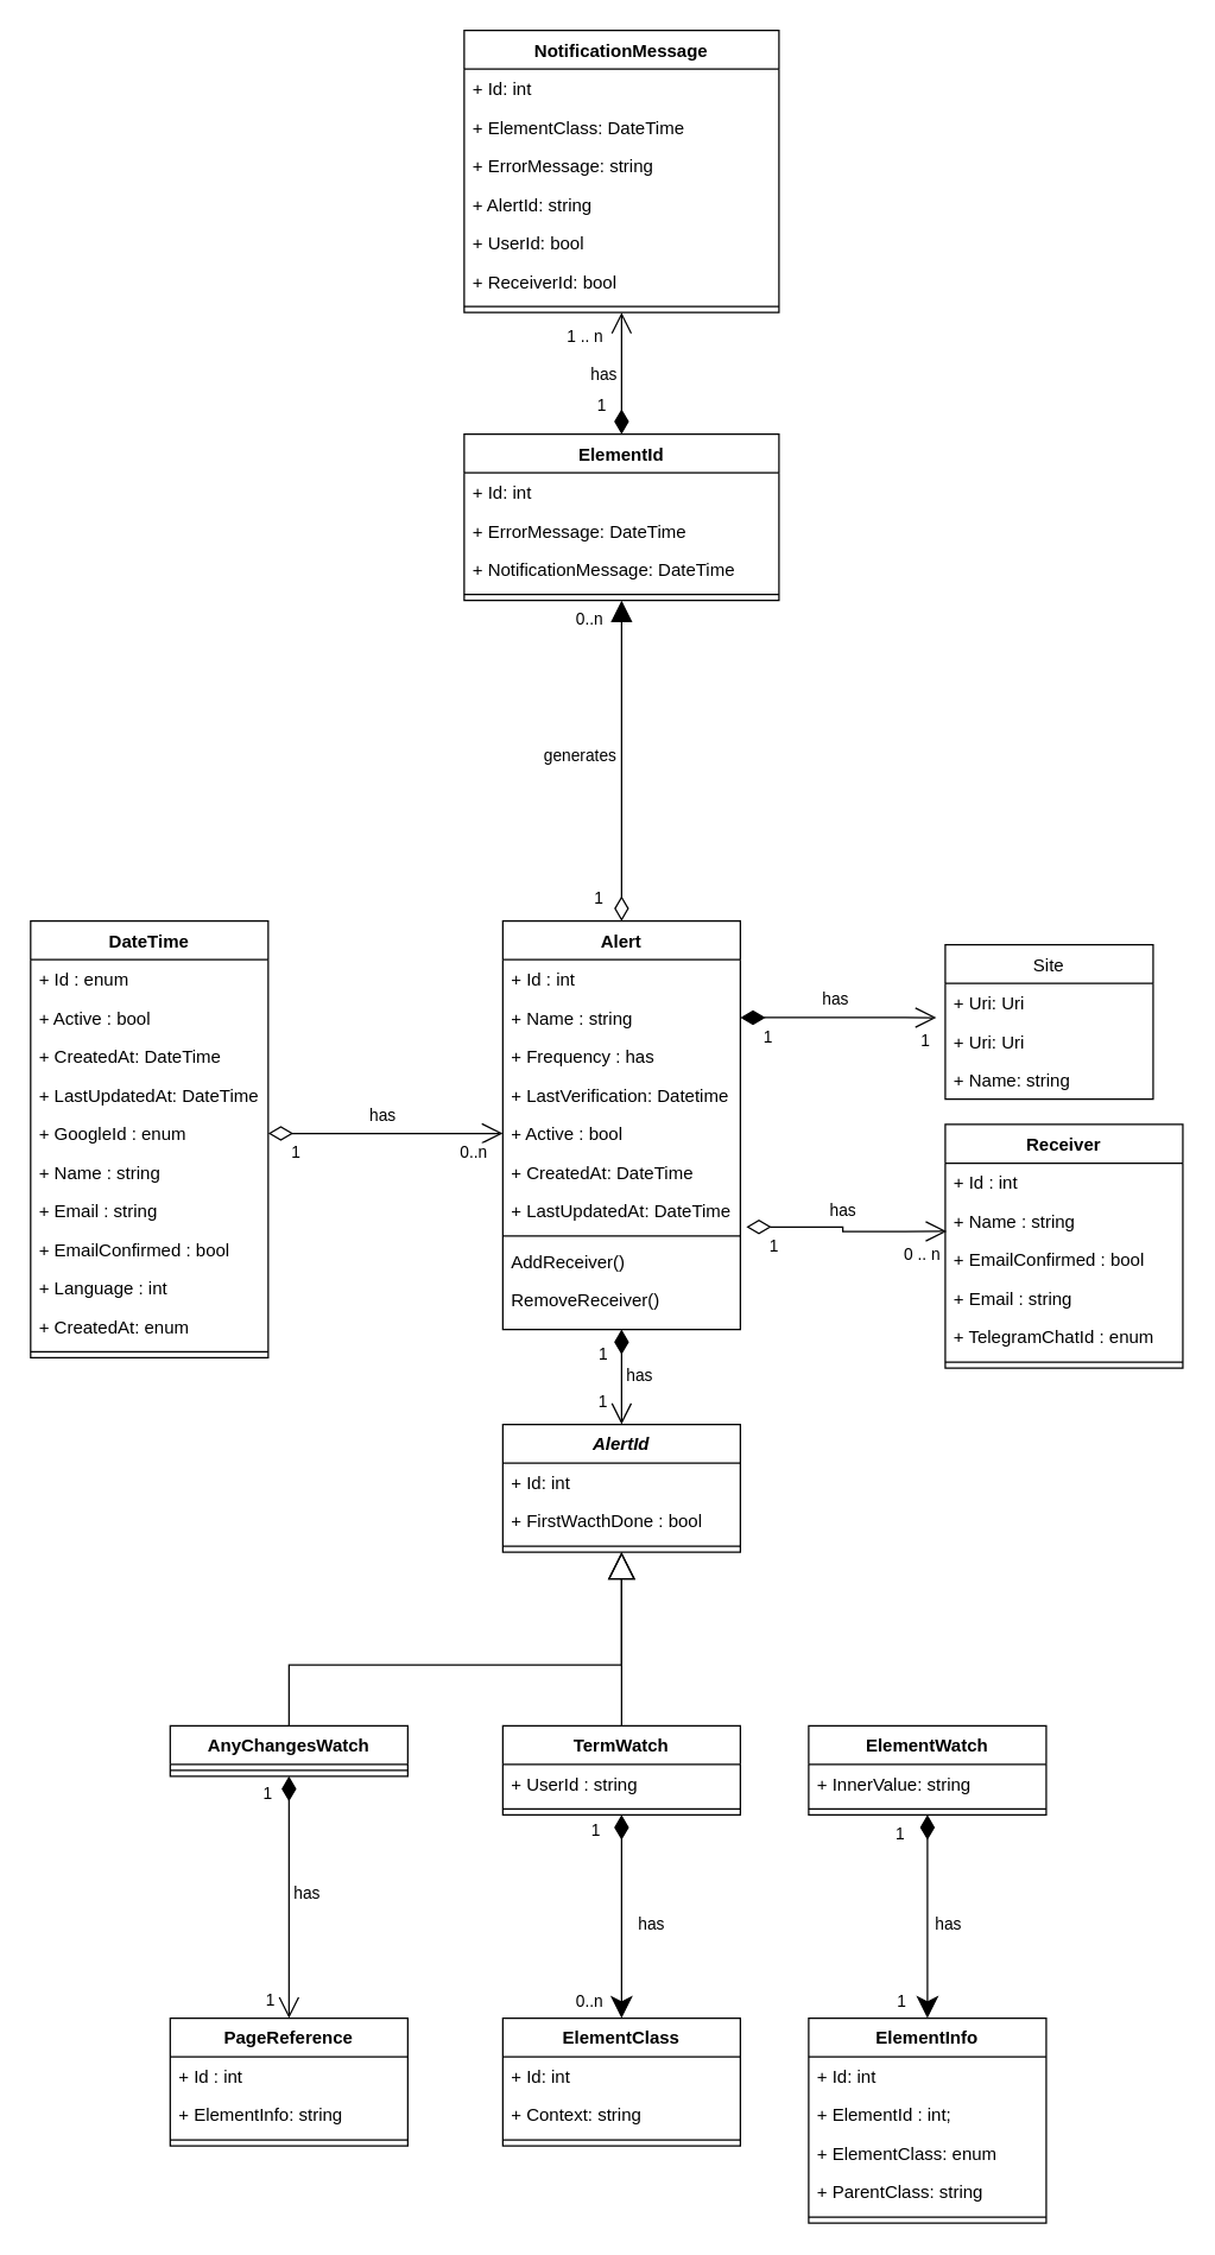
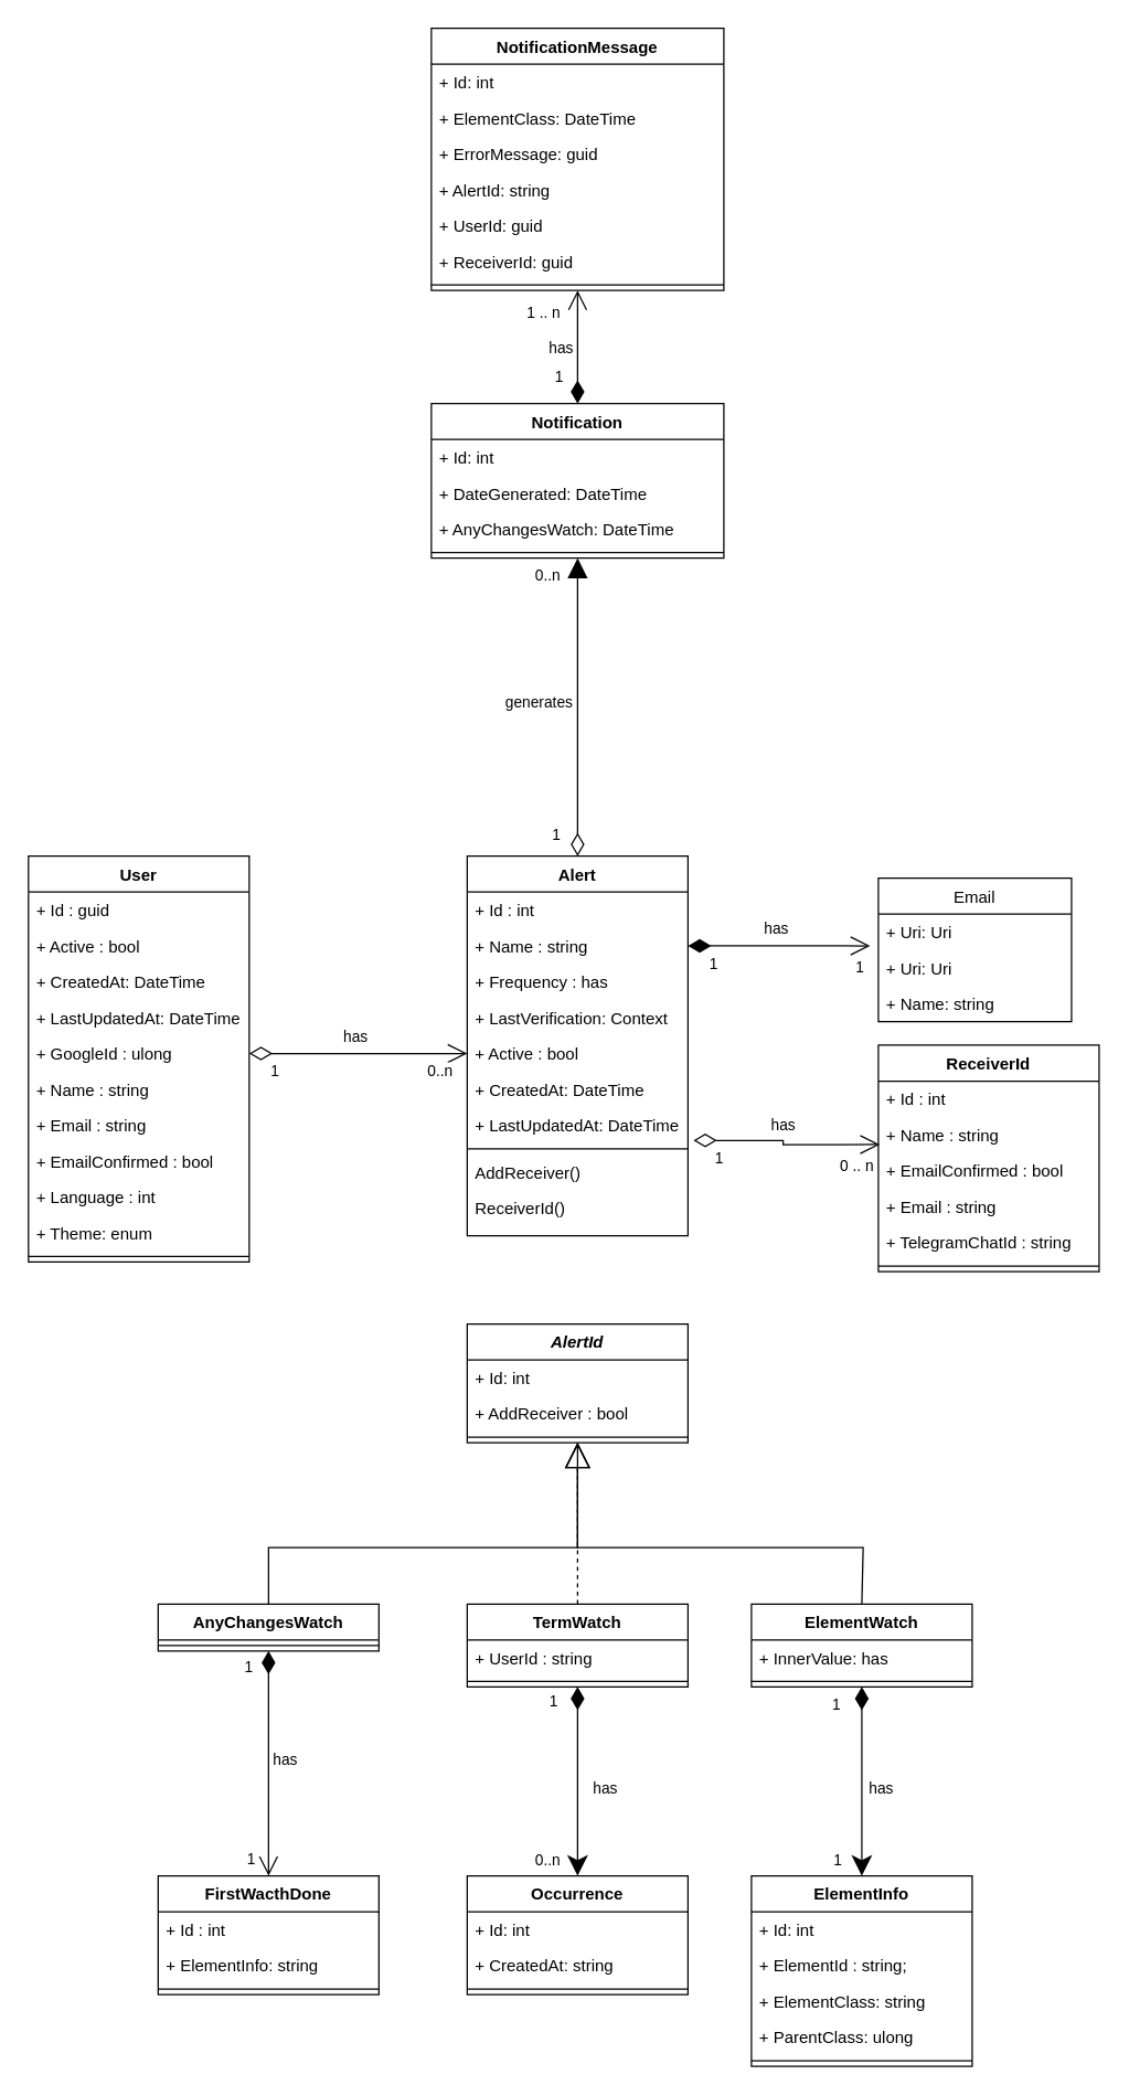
- <mxCell id="92" value="+ ErrorMessage: string" style="text;strokeColor=none;fillColor=none;align=left;verticalAlign=top;spacingLeft=4;spacingRight=4;overflow=hidden;rotatable=0;points=[[0,0.5],[1,0.5]];portConstraint=eastwest;" vertex="1" parent="89"><mxGeometry y="78" width="212" height="26" as="geometry" /></mxCell>
+ <mxCell id="92" value="+ ErrorMessage: guid" style="text;strokeColor=none;fillColor=none;align=left;verticalAlign=top;spacingLeft=4;spacingRight=4;overflow=hidden;rotatable=0;points=[[0,0.5],[1,0.5]];portConstraint=eastwest;" vertex="1" parent="89"><mxGeometry y="78" width="212" height="26" as="geometry" /></mxCell>
- <mxCell id="94" value="+ UserId: bool" style="text;strokeColor=none;fillColor=none;align=left;verticalAlign=top;spacingLeft=4;spacingRight=4;overflow=hidden;rotatable=0;points=[[0,0.5],[1,0.5]];portConstraint=eastwest;" vertex="1" parent="89"><mxGeometry y="130" width="212" height="26" as="geometry" /></mxCell>
+ <mxCell id="94" value="+ UserId: guid" style="text;strokeColor=none;fillColor=none;align=left;verticalAlign=top;spacingLeft=4;spacingRight=4;overflow=hidden;rotatable=0;points=[[0,0.5],[1,0.5]];portConstraint=eastwest;" vertex="1" parent="89"><mxGeometry y="130" width="212" height="26" as="geometry" /></mxCell>
- <mxCell id="95" value="+ ReceiverId: bool" style="text;strokeColor=none;fillColor=none;align=left;verticalAlign=top;spacingLeft=4;spacingRight=4;overflow=hidden;rotatable=0;points=[[0,0.5],[1,0.5]];portConstraint=eastwest;" vertex="1" parent="89"><mxGeometry y="156" width="212" height="26" as="geometry" /></mxCell>
+ <mxCell id="95" value="+ ReceiverId: guid" style="text;strokeColor=none;fillColor=none;align=left;verticalAlign=top;spacingLeft=4;spacingRight=4;overflow=hidden;rotatable=0;points=[[0,0.5],[1,0.5]];portConstraint=eastwest;" vertex="1" parent="89"><mxGeometry y="156" width="212" height="26" as="geometry" /></mxCell>
- <mxCell id="65" value="ElementId" style="swimlane;fontStyle=1;align=center;verticalAlign=top;childLayout=stackLayout;horizontal=1;startSize=26;horizontalStack=0;resizeParent=1;resizeParentMax=0;resizeLast=0;collapsible=1;marginBottom=0;" parent="1" vertex="1"><mxGeometry x="312" y="292" width="212" height="112" as="geometry" /></mxCell>
+ <mxCell id="65" value="Notification" style="swimlane;fontStyle=1;align=center;verticalAlign=top;childLayout=stackLayout;horizontal=1;startSize=26;horizontalStack=0;resizeParent=1;resizeParentMax=0;resizeLast=0;collapsible=1;marginBottom=0;" parent="1" vertex="1"><mxGeometry x="312" y="292" width="212" height="112" as="geometry" /></mxCell>
- <mxCell id="67" value="+ ErrorMessage: DateTime" style="text;strokeColor=none;fillColor=none;align=left;verticalAlign=top;spacingLeft=4;spacingRight=4;overflow=hidden;rotatable=0;points=[[0,0.5],[1,0.5]];portConstraint=eastwest;" parent="65" vertex="1"><mxGeometry y="52" width="212" height="26" as="geometry" /></mxCell>
+ <mxCell id="67" value="+ DateGenerated: DateTime" style="text;strokeColor=none;fillColor=none;align=left;verticalAlign=top;spacingLeft=4;spacingRight=4;overflow=hidden;rotatable=0;points=[[0,0.5],[1,0.5]];portConstraint=eastwest;" parent="65" vertex="1"><mxGeometry y="52" width="212" height="26" as="geometry" /></mxCell>
- <mxCell id="68" value="+ NotificationMessage: DateTime" style="text;strokeColor=none;fillColor=none;align=left;verticalAlign=top;spacingLeft=4;spacingRight=4;overflow=hidden;rotatable=0;points=[[0,0.5],[1,0.5]];portConstraint=eastwest;" vertex="1" parent="65"><mxGeometry y="78" width="212" height="26" as="geometry" /></mxCell>
+ <mxCell id="68" value="+ AnyChangesWatch: DateTime" style="text;strokeColor=none;fillColor=none;align=left;verticalAlign=top;spacingLeft=4;spacingRight=4;overflow=hidden;rotatable=0;points=[[0,0.5],[1,0.5]];portConstraint=eastwest;" vertex="1" parent="65"><mxGeometry y="78" width="212" height="26" as="geometry" /></mxCell>
- <mxCell id="2" value="DateTime" style="swimlane;fontStyle=1;align=center;verticalAlign=top;childLayout=stackLayout;horizontal=1;startSize=26;horizontalStack=0;resizeParent=1;resizeLast=0;collapsible=1;marginBottom=0;rounded=0;shadow=0;strokeWidth=1;" parent="1" vertex="1"><mxGeometry x="20" y="620" width="160" height="294" as="geometry"><mxRectangle x="40" y="60" width="160" height="26" as="alternateBounds" /></mxGeometry></mxCell>
+ <mxCell id="2" value="User" style="swimlane;fontStyle=1;align=center;verticalAlign=top;childLayout=stackLayout;horizontal=1;startSize=26;horizontalStack=0;resizeParent=1;resizeLast=0;collapsible=1;marginBottom=0;rounded=0;shadow=0;strokeWidth=1;" parent="1" vertex="1"><mxGeometry x="20" y="620" width="160" height="294" as="geometry"><mxRectangle x="40" y="60" width="160" height="26" as="alternateBounds" /></mxGeometry></mxCell>
- <mxCell id="85" value="Site" style="swimlane;fontStyle=0;childLayout=stackLayout;horizontal=1;startSize=26;fillColor=none;horizontalStack=0;resizeParent=1;resizeParentMax=0;resizeLast=0;collapsible=1;marginBottom=0;" vertex="1" parent="1"><mxGeometry x="636" y="636" width="140" height="104" as="geometry" /></mxCell>
+ <mxCell id="85" value="Email" style="swimlane;fontStyle=0;childLayout=stackLayout;horizontal=1;startSize=26;fillColor=none;horizontalStack=0;resizeParent=1;resizeParentMax=0;resizeLast=0;collapsible=1;marginBottom=0;" vertex="1" parent="1"><mxGeometry x="636" y="636" width="140" height="104" as="geometry" /></mxCell>
- <mxCell id="3" value="+ Id : enum" style="text;align=left;verticalAlign=top;spacingLeft=4;spacingRight=4;overflow=hidden;rotatable=0;points=[[0,0.5],[1,0.5]];portConstraint=eastwest;" parent="2" vertex="1"><mxGeometry y="26" width="160" height="26" as="geometry" /></mxCell>
+ <mxCell id="3" value="+ Id : guid" style="text;align=left;verticalAlign=top;spacingLeft=4;spacingRight=4;overflow=hidden;rotatable=0;points=[[0,0.5],[1,0.5]];portConstraint=eastwest;" parent="2" vertex="1"><mxGeometry y="26" width="160" height="26" as="geometry" /></mxCell>
- <mxCell id="18" value="+ LastVerification: Datetime" style="text;align=left;verticalAlign=top;spacingLeft=4;spacingRight=4;overflow=hidden;rotatable=0;points=[[0,0.5],[1,0.5]];portConstraint=eastwest;rounded=0;shadow=0;html=0;" vertex="1" parent="14"><mxGeometry y="104" width="160" height="26" as="geometry" /></mxCell>
+ <mxCell id="18" value="+ LastVerification: Context" style="text;align=left;verticalAlign=top;spacingLeft=4;spacingRight=4;overflow=hidden;rotatable=0;points=[[0,0.5],[1,0.5]];portConstraint=eastwest;rounded=0;shadow=0;html=0;" vertex="1" parent="14"><mxGeometry y="104" width="160" height="26" as="geometry" /></mxCell>
- <mxCell id="7" value="+ GoogleId : enum" style="text;align=left;verticalAlign=top;spacingLeft=4;spacingRight=4;overflow=hidden;rotatable=0;points=[[0,0.5],[1,0.5]];portConstraint=eastwest;" parent="2" vertex="1"><mxGeometry y="130" width="160" height="26" as="geometry" /></mxCell>
+ <mxCell id="7" value="+ GoogleId : ulong" style="text;align=left;verticalAlign=top;spacingLeft=4;spacingRight=4;overflow=hidden;rotatable=0;points=[[0,0.5],[1,0.5]];portConstraint=eastwest;" parent="2" vertex="1"><mxGeometry y="130" width="160" height="26" as="geometry" /></mxCell>
- <mxCell id="26" value="Receiver" style="swimlane;fontStyle=1;align=center;verticalAlign=top;childLayout=stackLayout;horizontal=1;startSize=26;horizontalStack=0;resizeParent=1;resizeParentMax=0;resizeLast=0;collapsible=1;marginBottom=0;" parent="1" vertex="1"><mxGeometry x="636" y="757" width="160" height="164" as="geometry" /></mxCell>
+ <mxCell id="26" value="ReceiverId" style="swimlane;fontStyle=1;align=center;verticalAlign=top;childLayout=stackLayout;horizontal=1;startSize=26;horizontalStack=0;resizeParent=1;resizeParentMax=0;resizeLast=0;collapsible=1;marginBottom=0;" parent="1" vertex="1"><mxGeometry x="636" y="757" width="160" height="164" as="geometry" /></mxCell>
- <mxCell id="24" value="RemoveReceiver()" style="text;align=left;verticalAlign=top;spacingLeft=4;spacingRight=4;overflow=hidden;rotatable=0;points=[[0,0.5],[1,0.5]];portConstraint=eastwest;rounded=0;shadow=0;html=0;" parent="14" vertex="1"><mxGeometry y="242" width="160" height="26" as="geometry" /></mxCell>
+ <mxCell id="24" value="ReceiverId()" style="text;align=left;verticalAlign=top;spacingLeft=4;spacingRight=4;overflow=hidden;rotatable=0;points=[[0,0.5],[1,0.5]];portConstraint=eastwest;rounded=0;shadow=0;html=0;" parent="14" vertex="1"><mxGeometry y="242" width="160" height="26" as="geometry" /></mxCell>
- <mxCell id="12" value="+ CreatedAt: enum" style="text;align=left;verticalAlign=top;spacingLeft=4;spacingRight=4;overflow=hidden;rotatable=0;points=[[0,0.5],[1,0.5]];portConstraint=eastwest;" parent="2" vertex="1"><mxGeometry y="260" width="160" height="26" as="geometry" /></mxCell>
+ <mxCell id="12" value="+ Theme: enum" style="text;align=left;verticalAlign=top;spacingLeft=4;spacingRight=4;overflow=hidden;rotatable=0;points=[[0,0.5],[1,0.5]];portConstraint=eastwest;" parent="2" vertex="1"><mxGeometry y="260" width="160" height="26" as="geometry" /></mxCell>
- <mxCell id="31" value="+ TelegramChatId : enum" style="text;strokeColor=none;fillColor=none;align=left;verticalAlign=top;spacingLeft=4;spacingRight=4;overflow=hidden;rotatable=0;points=[[0,0.5],[1,0.5]];portConstraint=eastwest;" vertex="1" parent="26"><mxGeometry y="130" width="160" height="26" as="geometry" /></mxCell>
+ <mxCell id="31" value="+ TelegramChatId : string" style="text;strokeColor=none;fillColor=none;align=left;verticalAlign=top;spacingLeft=4;spacingRight=4;overflow=hidden;rotatable=0;points=[[0,0.5],[1,0.5]];portConstraint=eastwest;" vertex="1" parent="26"><mxGeometry y="130" width="160" height="26" as="geometry" /></mxCell>
- <mxCell id="37" value="has" style="endArrow=open;html=1;endSize=12;startArrow=diamondThin;startSize=14;startFill=1;edgeStyle=orthogonalEdgeStyle;rounded=0;entryX=0.5;entryY=0;entryDx=0;entryDy=0;" parent="1" source="14" target="33" edge="1"><mxGeometry x="-0.029" y="12" relative="1" as="geometry"><mxPoint x="522" y="898" as="sourcePoint" /><mxPoint x="498" y="938" as="targetPoint" /><mxPoint as="offset" /></mxGeometry></mxCell>
- <mxCell id="38" value="1" style="edgeLabel;resizable=0;html=1;align=left;verticalAlign=top;" parent="37" connectable="0" vertex="1"><mxGeometry x="-1" relative="1" as="geometry"><mxPoint x="-17" y="4" as="offset" /></mxGeometry></mxCell>
- <mxCell id="39" value="1" style="edgeLabel;resizable=0;html=1;align=right;verticalAlign=top;" parent="37" connectable="0" vertex="1"><mxGeometry x="1" relative="1" as="geometry"><mxPoint x="-9" y="-28" as="offset" /></mxGeometry></mxCell>
- <mxCell id="35" value="+ FirstWacthDone : bool" style="text;strokeColor=none;fillColor=none;align=left;verticalAlign=top;spacingLeft=4;spacingRight=4;overflow=hidden;rotatable=0;points=[[0,0.5],[1,0.5]];portConstraint=eastwest;" parent="33" vertex="1"><mxGeometry y="52" width="160" height="26" as="geometry" /></mxCell>
+ <mxCell id="35" value="+ AddReceiver : bool" style="text;strokeColor=none;fillColor=none;align=left;verticalAlign=top;spacingLeft=4;spacingRight=4;overflow=hidden;rotatable=0;points=[[0,0.5],[1,0.5]];portConstraint=eastwest;" parent="33" vertex="1"><mxGeometry y="52" width="160" height="26" as="geometry" /></mxCell>
- <mxCell id="48" value="" style="endArrow=block;endSize=16;endFill=0;html=1;rounded=0;entryX=0.5;entryY=1;entryDx=0;entryDy=0;exitX=0.5;exitY=0;exitDx=0;exitDy=0;" parent="1" source="40" target="33" edge="1"><mxGeometry width="160" relative="1" as="geometry"><mxPoint x="324" y="1111" as="sourcePoint" /><mxPoint x="417" y="1071" as="targetPoint" /><Array as="points"><mxPoint x="194" y="1121" /><mxPoint x="418" y="1121" /></Array></mxGeometry></mxCell>
+ <mxCell id="48" value="" style="endArrow=open;endSize=16;endFill=0;html=1;rounded=0;entryX=0.5;entryY=1;entryDx=0;entryDy=0;exitX=0.5;exitY=0;exitDx=0;exitDy=0;" parent="1" source="40" target="33" edge="1"><mxGeometry width="160" relative="1" as="geometry"><mxPoint x="324" y="1111" as="sourcePoint" /><mxPoint x="417" y="1071" as="targetPoint" /><Array as="points"><mxPoint x="194" y="1121" /><mxPoint x="418" y="1121" /></Array></mxGeometry></mxCell>
+ <mxCell id="50" value="" style="endArrow=block;endSize=16;endFill=0;html=1;rounded=0;exitX=0.5;exitY=0;exitDx=0;exitDy=0;entryX=0.5;entryY=1;entryDx=0;entryDy=0;" parent="1" source="45" target="33" edge="1"><mxGeometry width="160" relative="1" as="geometry"><mxPoint x="625.44" y="1160.022" as="sourcePoint" /><mxPoint x="354" y="1029" as="targetPoint" /><Array as="points"><mxPoint x="625" y="1121" /><mxPoint x="418" y="1121" /></Array></mxGeometry></mxCell>
- <mxCell id="49" value="" style="endArrow=block;endSize=16;endFill=0;html=1;rounded=0;entryX=0.5;entryY=1;entryDx=0;entryDy=0;" parent="1" source="42" target="33" edge="1"><mxGeometry width="160" relative="1" as="geometry"><mxPoint x="324" y="1151" as="sourcePoint" /><mxPoint x="394" y="1079" as="targetPoint" /><Array as="points"><mxPoint x="418" y="1129" /></Array></mxGeometry></mxCell>
+ <mxCell id="49" value="" style="endArrow=block;endSize=16;endFill=0;html=1;rounded=0;entryX=0.5;entryY=1;entryDx=0;entryDy=0;dashed=1;" parent="1" source="42" target="33" edge="1"><mxGeometry width="160" relative="1" as="geometry"><mxPoint x="324" y="1151" as="sourcePoint" /><mxPoint x="394" y="1079" as="targetPoint" /><Array as="points"><mxPoint x="418" y="1129" /></Array></mxGeometry></mxCell>
- <mxCell id="46" value="+ InnerValue: string" style="text;strokeColor=none;fillColor=none;align=left;verticalAlign=top;spacingLeft=4;spacingRight=4;overflow=hidden;rotatable=0;points=[[0,0.5],[1,0.5]];portConstraint=eastwest;" parent="45" vertex="1"><mxGeometry y="26" width="160" height="26" as="geometry" /></mxCell>
+ <mxCell id="46" value="+ InnerValue: has" style="text;strokeColor=none;fillColor=none;align=left;verticalAlign=top;spacingLeft=4;spacingRight=4;overflow=hidden;rotatable=0;points=[[0,0.5],[1,0.5]];portConstraint=eastwest;" parent="45" vertex="1"><mxGeometry y="26" width="160" height="26" as="geometry" /></mxCell>
- <mxCell id="51" value="PageReference" style="swimlane;fontStyle=1;align=center;verticalAlign=top;childLayout=stackLayout;horizontal=1;startSize=26;horizontalStack=0;resizeParent=1;resizeParentMax=0;resizeLast=0;collapsible=1;marginBottom=0;" parent="1" vertex="1"><mxGeometry x="114" y="1359" width="160" height="86" as="geometry" /></mxCell>
+ <mxCell id="51" value="FirstWacthDone" style="swimlane;fontStyle=1;align=center;verticalAlign=top;childLayout=stackLayout;horizontal=1;startSize=26;horizontalStack=0;resizeParent=1;resizeParentMax=0;resizeLast=0;collapsible=1;marginBottom=0;" parent="1" vertex="1"><mxGeometry x="114" y="1359" width="160" height="86" as="geometry" /></mxCell>
- <mxCell id="55" value="ElementClass" style="swimlane;fontStyle=1;align=center;verticalAlign=top;childLayout=stackLayout;horizontal=1;startSize=26;horizontalStack=0;resizeParent=1;resizeParentMax=0;resizeLast=0;collapsible=1;marginBottom=0;" parent="1" vertex="1"><mxGeometry x="338" y="1359" width="160" height="86" as="geometry" /></mxCell>
+ <mxCell id="55" value="Occurrence" style="swimlane;fontStyle=1;align=center;verticalAlign=top;childLayout=stackLayout;horizontal=1;startSize=26;horizontalStack=0;resizeParent=1;resizeParentMax=0;resizeLast=0;collapsible=1;marginBottom=0;" parent="1" vertex="1"><mxGeometry x="338" y="1359" width="160" height="86" as="geometry" /></mxCell>
- <mxCell id="57" value="+ Context: string" style="text;strokeColor=none;fillColor=none;align=left;verticalAlign=top;spacingLeft=4;spacingRight=4;overflow=hidden;rotatable=0;points=[[0,0.5],[1,0.5]];portConstraint=eastwest;" parent="55" vertex="1"><mxGeometry y="52" width="160" height="26" as="geometry" /></mxCell>
+ <mxCell id="57" value="+ CreatedAt: string" style="text;strokeColor=none;fillColor=none;align=left;verticalAlign=top;spacingLeft=4;spacingRight=4;overflow=hidden;rotatable=0;points=[[0,0.5],[1,0.5]];portConstraint=eastwest;" parent="55" vertex="1"><mxGeometry y="52" width="160" height="26" as="geometry" /></mxCell>
- <mxCell id="61" value="+ ElementId : int;" style="text;strokeColor=none;fillColor=none;align=left;verticalAlign=top;spacingLeft=4;spacingRight=4;overflow=hidden;rotatable=0;points=[[0,0.5],[1,0.5]];portConstraint=eastwest;" parent="59" vertex="1"><mxGeometry y="52" width="160" height="26" as="geometry" /></mxCell>
+ <mxCell id="61" value="+ ElementId : string;" style="text;strokeColor=none;fillColor=none;align=left;verticalAlign=top;spacingLeft=4;spacingRight=4;overflow=hidden;rotatable=0;points=[[0,0.5],[1,0.5]];portConstraint=eastwest;" parent="59" vertex="1"><mxGeometry y="52" width="160" height="26" as="geometry" /></mxCell>
- <mxCell id="62" value="+ ElementClass: enum" style="text;strokeColor=none;fillColor=none;align=left;verticalAlign=top;spacingLeft=4;spacingRight=4;overflow=hidden;rotatable=0;points=[[0,0.5],[1,0.5]];portConstraint=eastwest;" parent="59" vertex="1"><mxGeometry y="78" width="160" height="26" as="geometry" /></mxCell>
+ <mxCell id="62" value="+ ElementClass: string" style="text;strokeColor=none;fillColor=none;align=left;verticalAlign=top;spacingLeft=4;spacingRight=4;overflow=hidden;rotatable=0;points=[[0,0.5],[1,0.5]];portConstraint=eastwest;" parent="59" vertex="1"><mxGeometry y="78" width="160" height="26" as="geometry" /></mxCell>
- <mxCell id="63" value="+ ParentClass: string" style="text;strokeColor=none;fillColor=none;align=left;verticalAlign=top;spacingLeft=4;spacingRight=4;overflow=hidden;rotatable=0;points=[[0,0.5],[1,0.5]];portConstraint=eastwest;" parent="59" vertex="1"><mxGeometry y="104" width="160" height="26" as="geometry" /></mxCell>
+ <mxCell id="63" value="+ ParentClass: ulong" style="text;strokeColor=none;fillColor=none;align=left;verticalAlign=top;spacingLeft=4;spacingRight=4;overflow=hidden;rotatable=0;points=[[0,0.5],[1,0.5]];portConstraint=eastwest;" parent="59" vertex="1"><mxGeometry y="104" width="160" height="26" as="geometry" /></mxCell>
